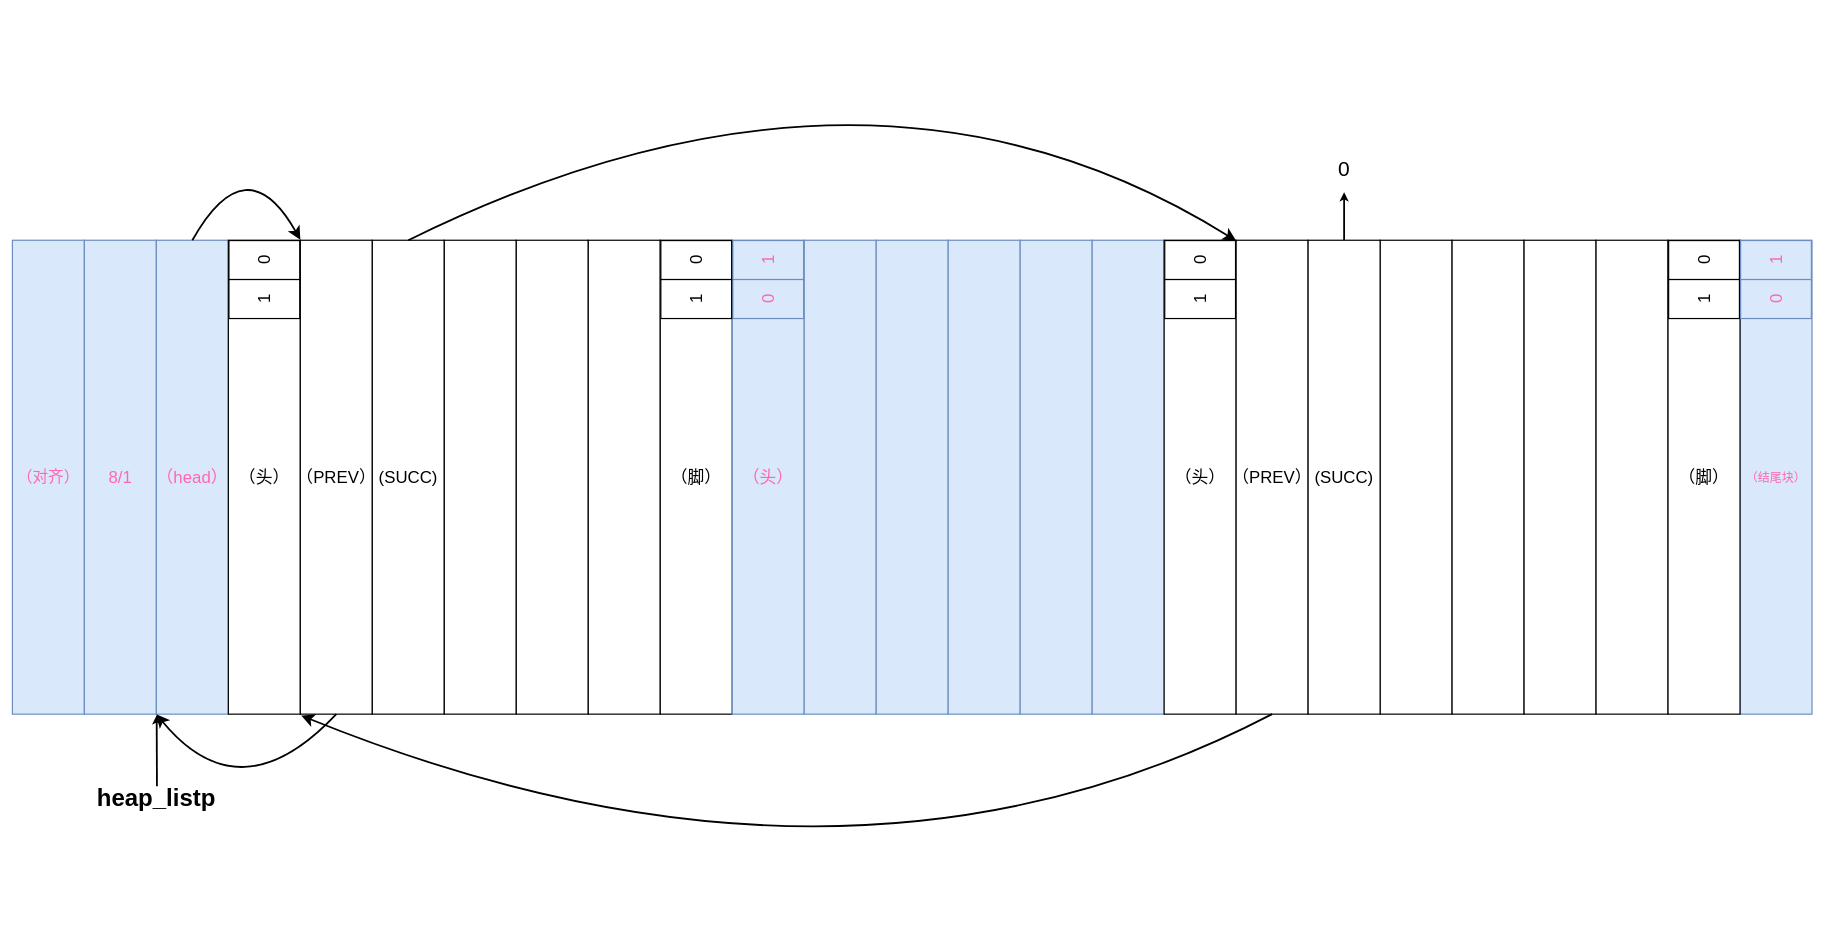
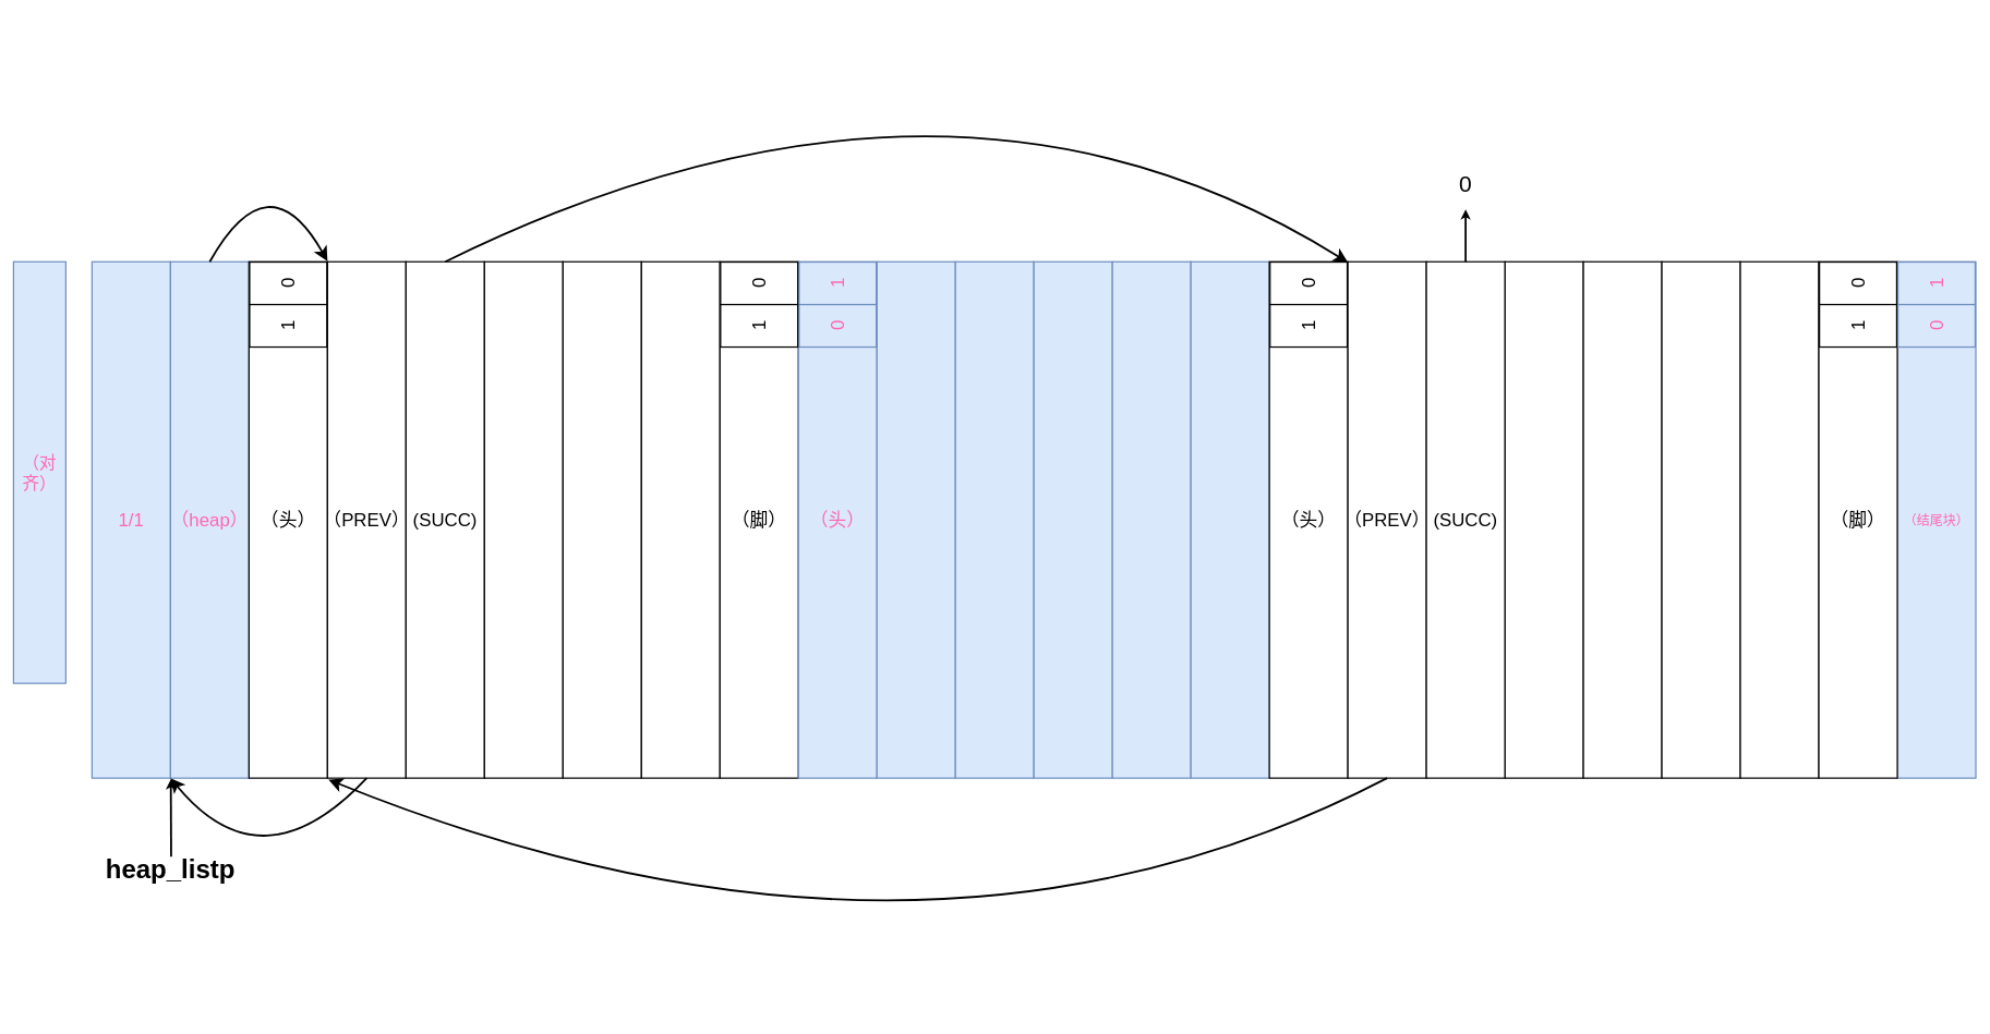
- <mxCell id="2" value="&lt;font style=&quot;font-size: 26px&quot; color=&quot;#ff66b3&quot;&gt;（对齐）&lt;/font&gt;" style="rounded=0;whiteSpace=wrap;html=1;fillColor=#dae8fc;strokeColor=#6c8ebf;strokeWidth=2;" parent="1" vertex="1"><mxGeometry x="20" y="400" width="120" height="790" as="geometry" /></mxCell>
+ <mxCell id="2" value="&lt;font style=&quot;font-size: 26px&quot; color=&quot;#ff66b3&quot;&gt;（对齐）&lt;/font&gt;" style="rounded=0;whiteSpace=wrap;html=1;fillColor=#dae8fc;strokeColor=#6c8ebf;strokeWidth=2;" parent="1" vertex="1"><mxGeometry x="20" y="400" width="80" height="645" as="geometry" /></mxCell>
- <mxCell id="3" value="&lt;font color=&quot;#ff66b3&quot; style=&quot;font-size: 28px&quot;&gt;8/1&lt;/font&gt;" style="rounded=0;whiteSpace=wrap;html=1;fillColor=#dae8fc;strokeColor=#6c8ebf;strokeWidth=2;" parent="1" vertex="1"><mxGeometry x="140" y="400" width="120" height="790" as="geometry" /></mxCell>
+ <mxCell id="3" value="&lt;font color=&quot;#ff66b3&quot; style=&quot;font-size: 28px&quot;&gt;1/1&lt;/font&gt;" style="rounded=0;whiteSpace=wrap;html=1;fillColor=#dae8fc;strokeColor=#6c8ebf;strokeWidth=2;" parent="1" vertex="1"><mxGeometry x="140" y="400" width="120" height="790" as="geometry" /></mxCell>
- <mxCell id="4" value="&lt;font style=&quot;font-size: 28px&quot; color=&quot;#ff66b3&quot;&gt;&lt;font style=&quot;font-size: 28px&quot;&gt;（head&lt;/font&gt;）&lt;/font&gt;" style="rounded=0;whiteSpace=wrap;html=1;fillColor=#dae8fc;strokeColor=#6c8ebf;strokeWidth=2;" parent="1" vertex="1"><mxGeometry x="260" y="400" width="120" height="790" as="geometry" /></mxCell>
+ <mxCell id="4" value="&lt;font style=&quot;font-size: 28px&quot; color=&quot;#ff66b3&quot;&gt;&lt;font style=&quot;font-size: 28px&quot;&gt;（heap&lt;/font&gt;）&lt;/font&gt;" style="rounded=0;whiteSpace=wrap;html=1;fillColor=#dae8fc;strokeColor=#6c8ebf;strokeWidth=2;" parent="1" vertex="1"><mxGeometry x="260" y="400" width="120" height="790" as="geometry" /></mxCell>
